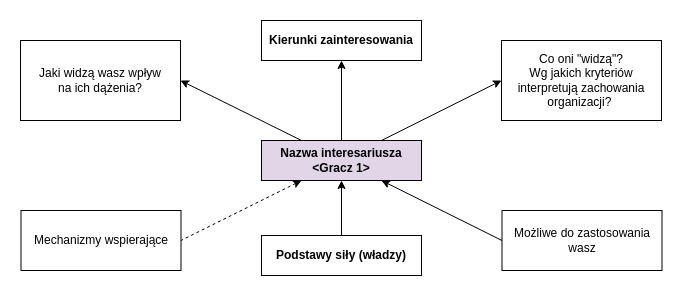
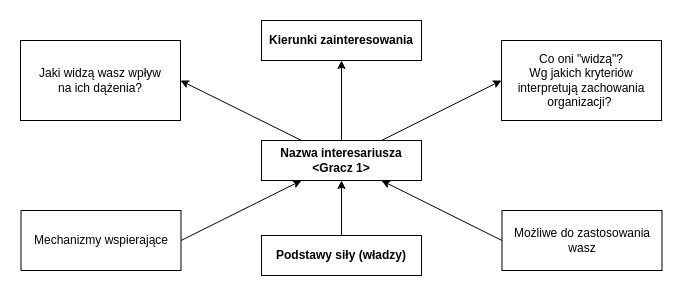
- <mxCell id="5" value="&lt;b&gt;Nazwa interesariusza&lt;br&gt;&amp;lt;Gracz 1&amp;gt;&lt;/b&gt;" style="rounded=0;whiteSpace=wrap;html=1;fillColor=#e1d5e7;" vertex="1" parent="1"><mxGeometry x="261" y="140" width="160" height="40" as="geometry" /></mxCell>
+ <mxCell id="5" value="&lt;b&gt;Nazwa interesariusza&lt;br&gt;&amp;lt;Gracz 1&amp;gt;&lt;/b&gt;" style="rounded=0;whiteSpace=wrap;html=1;" vertex="1" parent="1"><mxGeometry x="261" y="140" width="160" height="40" as="geometry" /></mxCell>
- <mxCell id="13" value="" style="rounded=0;orthogonalLoop=1;jettySize=auto;html=1;exitX=0.25;exitY=1;exitDx=0;exitDy=0;entryX=1;entryY=0.5;entryDx=0;entryDy=0;startArrow=classic;startFill=1;endArrow=none;endFill=0;dashed=1;" edge="1" parent="1" target="14" source="5"><mxGeometry relative="1" as="geometry"><mxPoint x="301.5" y="300" as="sourcePoint" /></mxGeometry></mxCell>
+ <mxCell id="13" value="" style="rounded=0;orthogonalLoop=1;jettySize=auto;html=1;exitX=0.25;exitY=1;exitDx=0;exitDy=0;entryX=1;entryY=0.5;entryDx=0;entryDy=0;startArrow=classic;startFill=1;endArrow=none;endFill=0;" edge="1" parent="1" target="14" source="5"><mxGeometry relative="1" as="geometry"><mxPoint x="301.5" y="300" as="sourcePoint" /></mxGeometry></mxCell>
